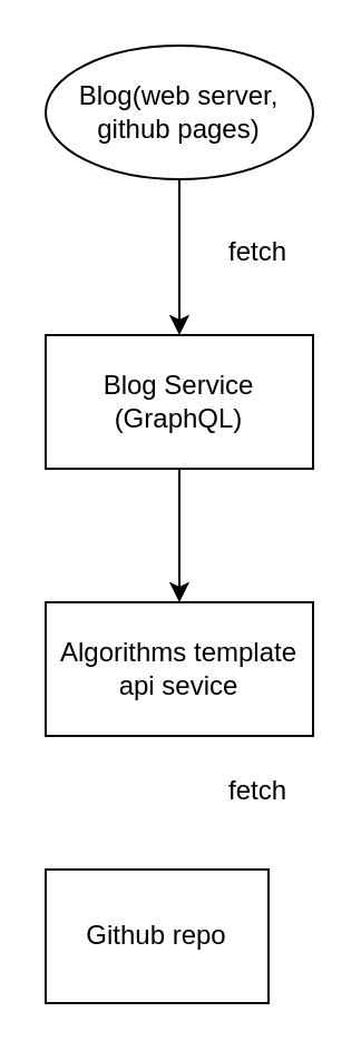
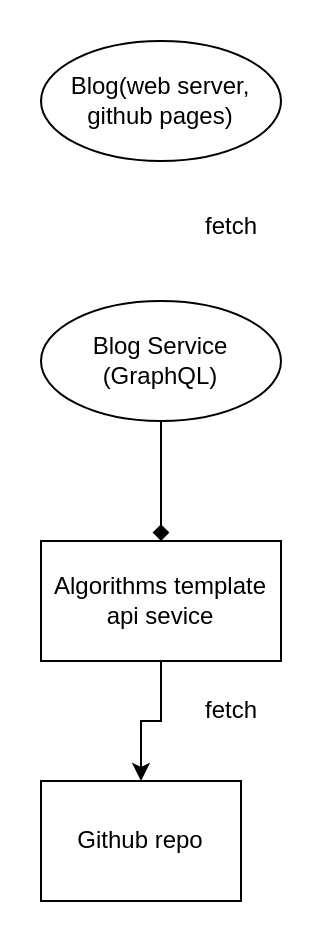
- <mxCell id="2" style="edgeStyle=orthogonalEdgeStyle;rounded=0;orthogonalLoop=1;jettySize=auto;html=1;entryX=0.5;entryY=0;entryDx=0;entryDy=0;" edge="1" parent="1" source="3" target="5"><mxGeometry relative="1" as="geometry" /></mxCell>
- <mxCell id="5" value="Blog Service&lt;br&gt;(GraphQL)" style="rounded=0;whiteSpace=wrap;html=1;" vertex="1" parent="1"><mxGeometry x="20" y="150" width="120" height="60" as="geometry" /></mxCell>
+ <mxCell id="5" value="Blog Service&lt;br&gt;(GraphQL)" style="ellipse;whiteSpace=wrap;html=1;" vertex="1" parent="1"><mxGeometry x="20" y="150" width="120" height="60" as="geometry" /></mxCell>
- <mxCell id="4" value="" style="edgeStyle=orthogonalEdgeStyle;rounded=0;orthogonalLoop=1;jettySize=auto;html=1;" edge="1" parent="1" source="5" target="8"><mxGeometry relative="1" as="geometry" /></mxCell>
+ <mxCell id="4" value="" style="edgeStyle=orthogonalEdgeStyle;rounded=0;orthogonalLoop=1;jettySize=auto;html=1;endArrow=diamond;" edge="1" parent="1" source="5" target="8"><mxGeometry relative="1" as="geometry" /></mxCell>
+ <mxCell id="7" value="" style="edgeStyle=orthogonalEdgeStyle;rounded=0;orthogonalLoop=1;jettySize=auto;html=1;" edge="1" parent="1" source="8" target="9"><mxGeometry relative="1" as="geometry" /></mxCell>
